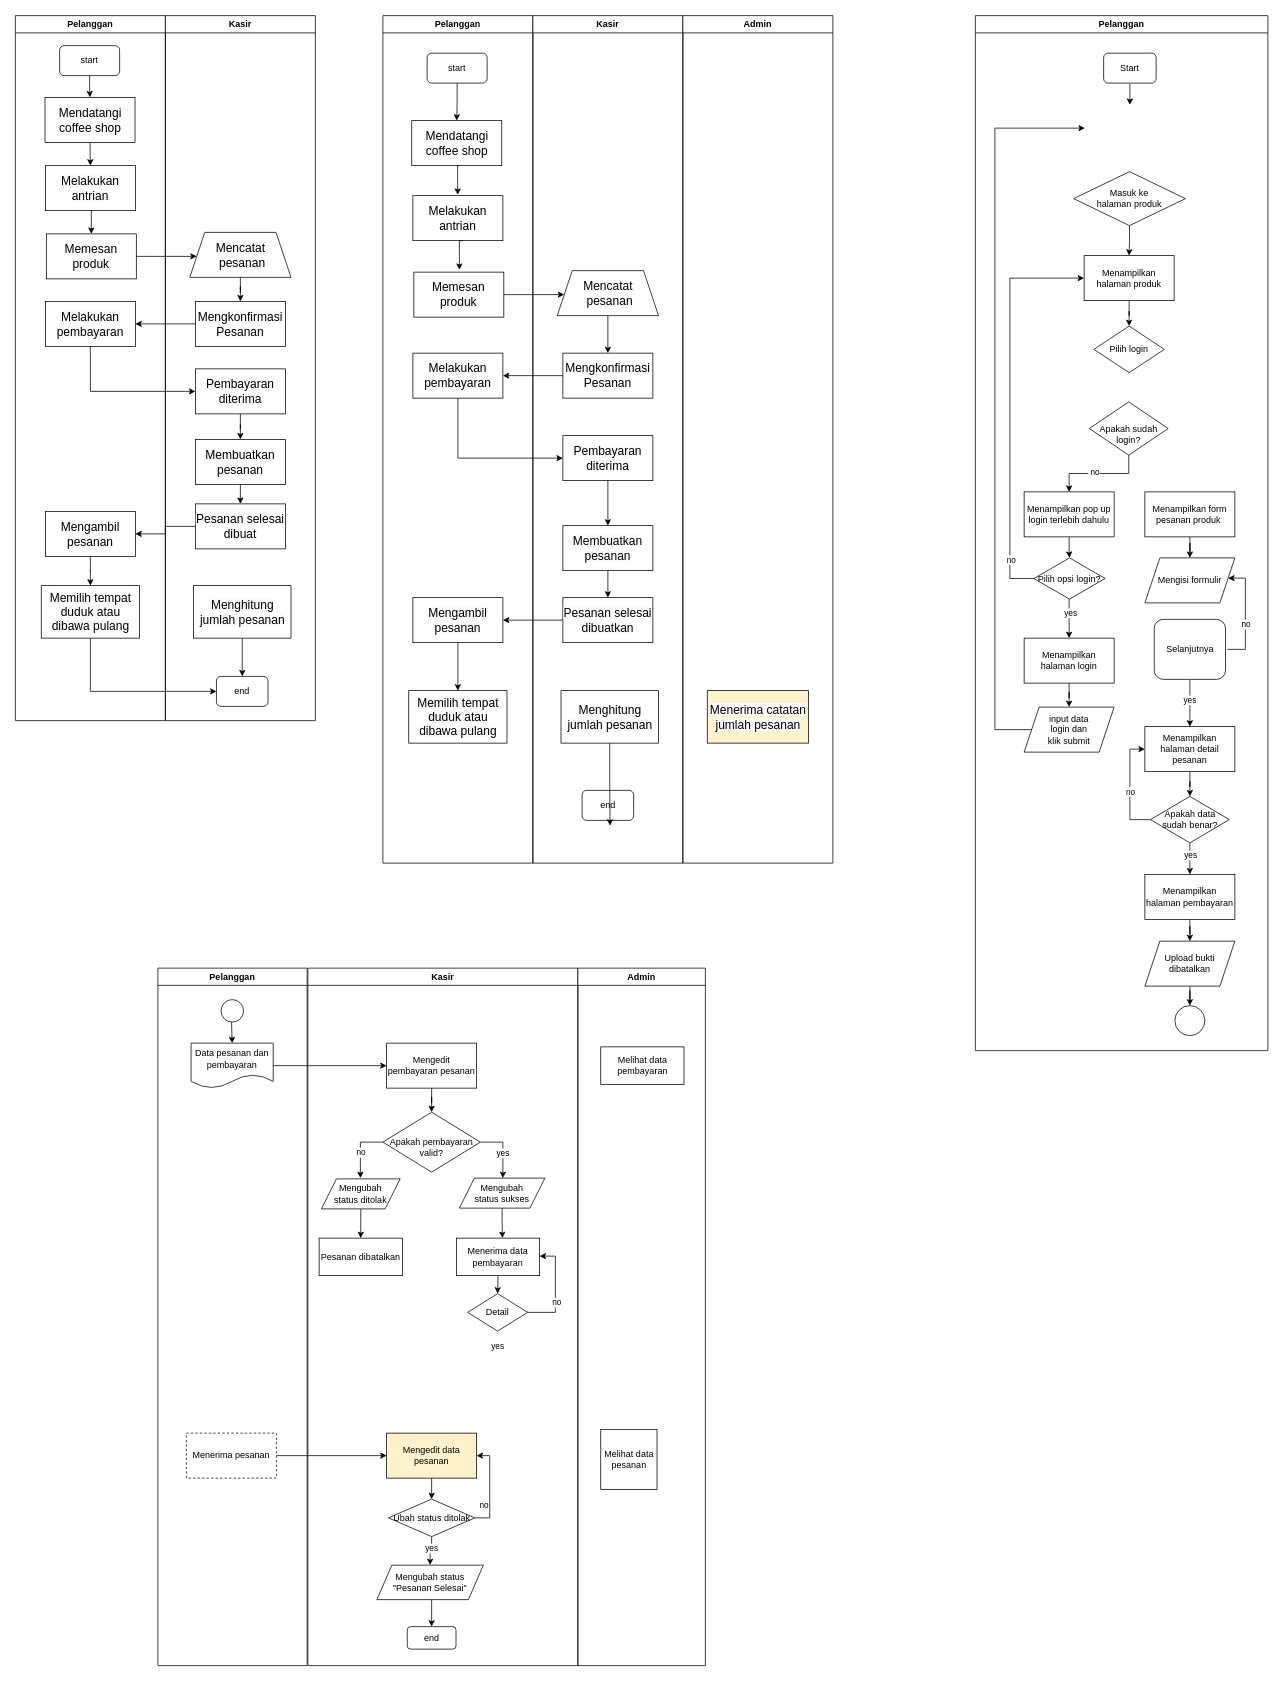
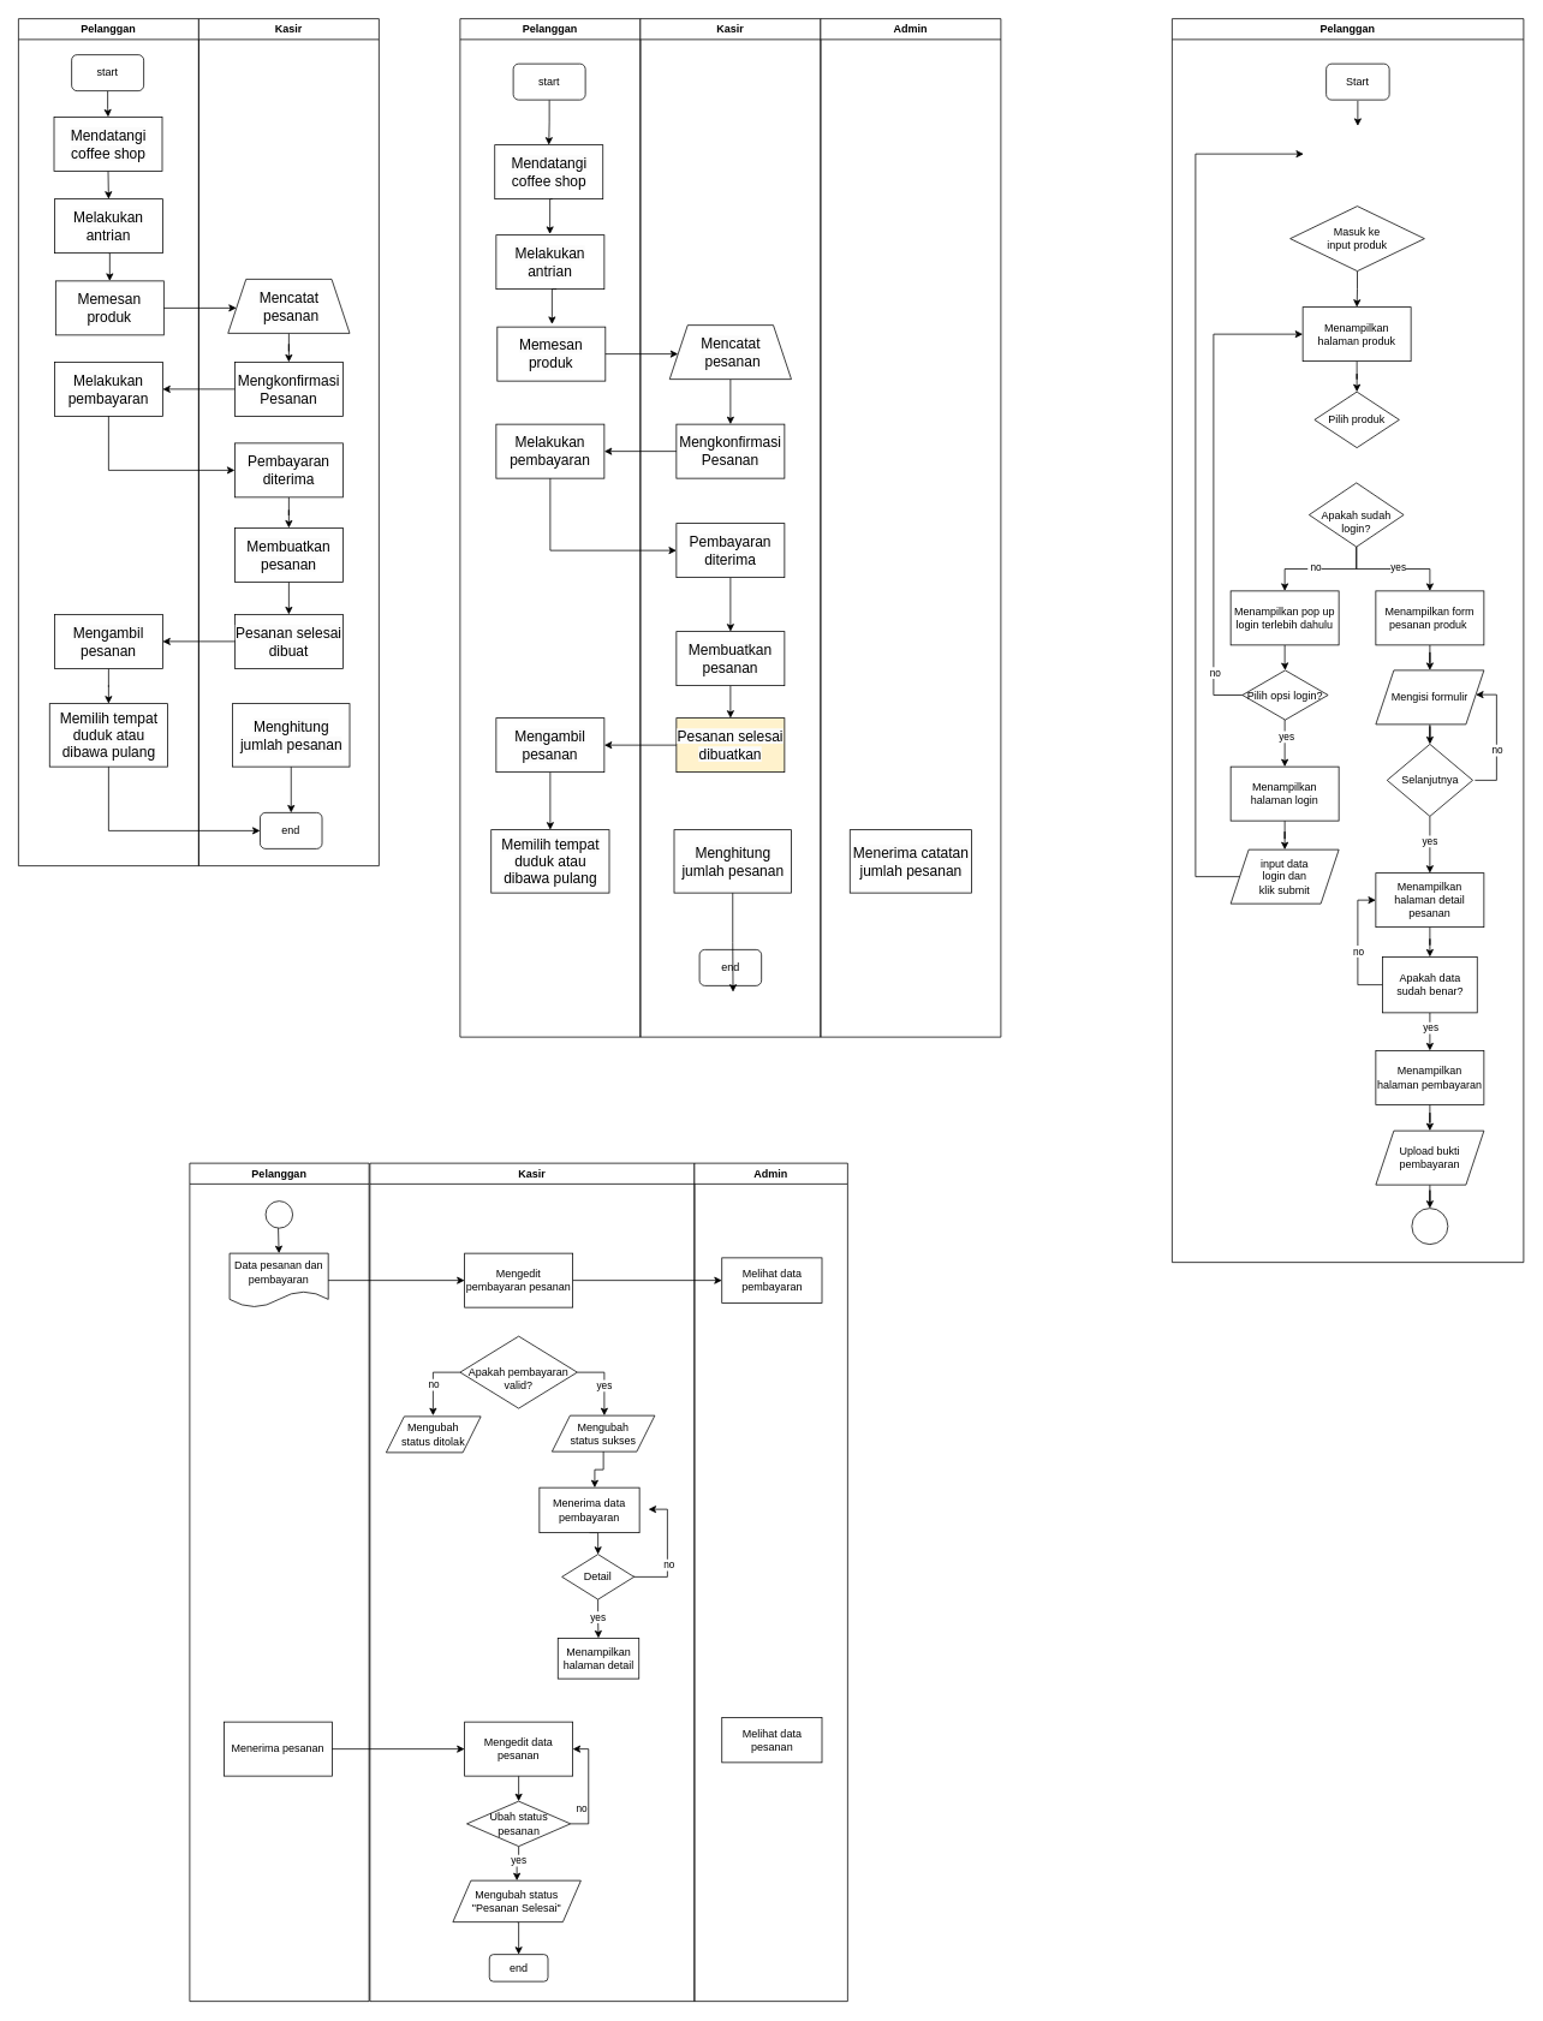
- <mxCell id="67" value="Masuk ke &lt;br&gt;halaman produk" style="rhombus;whiteSpace=wrap;html=1;rounded=0;" parent="63" vertex="1"><mxGeometry x="131" y="208" width="149" height="72" as="geometry" /></mxCell>
+ <mxCell id="67" value="Masuk ke &lt;br&gt;input produk" style="rhombus;whiteSpace=wrap;html=1;rounded=0;" parent="63" vertex="1"><mxGeometry x="131" y="208" width="149" height="72" as="geometry" /></mxCell>
- <mxCell id="70" value="Pilih login" style="rhombus;whiteSpace=wrap;html=1;rounded=0;" parent="63" vertex="1"><mxGeometry x="158" y="414" width="94" height="62" as="geometry" /></mxCell>
+ <mxCell id="70" value="Pilih produk" style="rhombus;whiteSpace=wrap;html=1;rounded=0;" parent="63" vertex="1"><mxGeometry x="158" y="414" width="94" height="62" as="geometry" /></mxCell>
+ <mxCell id="71" value="" style="edgeStyle=orthogonalEdgeStyle;rounded=0;orthogonalLoop=1;jettySize=auto;html=1;" parent="63" source="73" target="75" edge="1"><mxGeometry relative="1" as="geometry" /></mxCell>
+ <mxCell id="72" value="yes" style="edgeLabel;html=1;align=center;verticalAlign=middle;resizable=0;points=[];" parent="71" connectable="0" vertex="1"><mxGeometry x="0.068" y="2" relative="1" as="geometry"><mxPoint as="offset" /></mxGeometry></mxCell>
- <mxCell id="24" value="&lt;span style=&quot;color: rgb(0, 0, 0); font-family: Helvetica; font-size: 16px; font-style: normal; font-variant-ligatures: normal; font-variant-caps: normal; font-weight: 400; letter-spacing: normal; orphans: 2; text-align: center; text-indent: 0px; text-transform: none; widows: 2; word-spacing: 0px; -webkit-text-stroke-width: 0px; background-color: rgb(251, 251, 251); text-decoration-thickness: initial; text-decoration-style: initial; text-decoration-color: initial; float: none; display: inline !important;&quot;&gt;Pesanan selesai dibuat&lt;/span&gt;" style="rounded=0;whiteSpace=wrap;html=1;" parent="14" vertex="1"><mxGeometry x="40" y="651" width="120" height="60" as="geometry" /></mxCell>
+ <mxCell id="24" value="&lt;span style=&quot;color: rgb(0, 0, 0); font-family: Helvetica; font-size: 16px; font-style: normal; font-variant-ligatures: normal; font-variant-caps: normal; font-weight: 400; letter-spacing: normal; orphans: 2; text-align: center; text-indent: 0px; text-transform: none; widows: 2; word-spacing: 0px; -webkit-text-stroke-width: 0px; background-color: rgb(251, 251, 251); text-decoration-thickness: initial; text-decoration-style: initial; text-decoration-color: initial; float: none; display: inline !important;&quot;&gt;Pesanan selesai dibuat&lt;/span&gt;" style="rounded=0;whiteSpace=wrap;html=1;" parent="14" vertex="1"><mxGeometry x="40" y="661" width="120" height="60" as="geometry" /></mxCell>
+ <mxCell id="89" value="" style="edgeStyle=orthogonalEdgeStyle;rounded=0;orthogonalLoop=1;jettySize=auto;html=1;" parent="63" source="90" target="95" edge="1"><mxGeometry relative="1" as="geometry" /></mxCell>
- <mxCell id="53" value="&lt;span style=&quot;color: rgb(0, 0, 0); font-family: Helvetica; font-size: 16px; font-style: normal; font-variant-ligatures: normal; font-variant-caps: normal; font-weight: 400; letter-spacing: normal; orphans: 2; text-align: center; text-indent: 0px; text-transform: none; widows: 2; word-spacing: 0px; -webkit-text-stroke-width: 0px; background-color: rgb(251, 251, 251); text-decoration-thickness: initial; text-decoration-style: initial; text-decoration-color: initial; float: none; display: inline !important;&quot;&gt;Pesanan selesai dibuatkan&lt;/span&gt;" style="rounded=0;whiteSpace=wrap;html=1;" parent="43" vertex="1"><mxGeometry x="40" y="776" width="120" height="60" as="geometry" /></mxCell>
+ <mxCell id="53" value="&lt;span style=&quot;color: rgb(0, 0, 0); font-family: Helvetica; font-size: 16px; font-style: normal; font-variant-ligatures: normal; font-variant-caps: normal; font-weight: 400; letter-spacing: normal; orphans: 2; text-align: center; text-indent: 0px; text-transform: none; widows: 2; word-spacing: 0px; -webkit-text-stroke-width: 0px; background-color: rgb(251, 251, 251); text-decoration-thickness: initial; text-decoration-style: initial; text-decoration-color: initial; float: none; display: inline !important;&quot;&gt;Pesanan selesai dibuatkan&lt;/span&gt;" style="rounded=0;whiteSpace=wrap;html=1;fillColor=#fff2cc;" parent="43" vertex="1"><mxGeometry x="40" y="776" width="120" height="60" as="geometry" /></mxCell>
- <mxCell id="95" value="Selanjutnya" style="whiteSpace=wrap;html=1;rounded=1;" parent="63" vertex="1"><mxGeometry x="238.5" y="805" width="95" height="80" as="geometry" /></mxCell>
+ <mxCell id="95" value="Selanjutnya" style="rhombus;whiteSpace=wrap;html=1;" parent="63" vertex="1"><mxGeometry x="238.5" y="805" width="95" height="80" as="geometry" /></mxCell>
- <mxCell id="57" value="&lt;span style=&quot;color: rgb(0, 0, 0); font-family: Helvetica; font-size: 16px; font-style: normal; font-variant-ligatures: normal; font-variant-caps: normal; font-weight: 400; letter-spacing: normal; orphans: 2; text-align: center; text-indent: 0px; text-transform: none; widows: 2; word-spacing: 0px; -webkit-text-stroke-width: 0px; background-color: rgb(251, 251, 251); text-decoration-thickness: initial; text-decoration-style: initial; text-decoration-color: initial; float: none; display: inline !important;&quot;&gt;Menerima catatan jumlah pesanan&lt;/span&gt;" style="rounded=0;whiteSpace=wrap;html=1;fillColor=#fff2cc;" parent="56" vertex="1"><mxGeometry x="32.5" y="900" width="135" height="70" as="geometry" /></mxCell>
+ <mxCell id="57" value="&lt;span style=&quot;color: rgb(0, 0, 0); font-family: Helvetica; font-size: 16px; font-style: normal; font-variant-ligatures: normal; font-variant-caps: normal; font-weight: 400; letter-spacing: normal; orphans: 2; text-align: center; text-indent: 0px; text-transform: none; widows: 2; word-spacing: 0px; -webkit-text-stroke-width: 0px; background-color: rgb(251, 251, 251); text-decoration-thickness: initial; text-decoration-style: initial; text-decoration-color: initial; float: none; display: inline !important;&quot;&gt;Menerima catatan jumlah pesanan&lt;/span&gt;" style="rounded=0;whiteSpace=wrap;html=1;" parent="56" vertex="1"><mxGeometry x="32.5" y="900" width="135" height="70" as="geometry" /></mxCell>
- <mxCell id="102" value="Apakah data sudah benar?" style="rhombus;whiteSpace=wrap;html=1;" parent="63" vertex="1"><mxGeometry x="233.5" y="1041" width="105" height="62" as="geometry" /></mxCell>
+ <mxCell id="102" value="Apakah data sudah benar?" style="whiteSpace=wrap;html=1;rounded=0;" parent="63" vertex="1"><mxGeometry x="233.5" y="1041" width="105" height="62" as="geometry" /></mxCell>
- <mxCell id="106" value="Upload bukti dibatalkan" style="shape=parallelogram;perimeter=parallelogramPerimeter;whiteSpace=wrap;html=1;fixedSize=1;" parent="63" vertex="1"><mxGeometry x="226" y="1234" width="120" height="60" as="geometry" /></mxCell>
+ <mxCell id="106" value="Upload bukti pembayaran" style="shape=parallelogram;perimeter=parallelogramPerimeter;whiteSpace=wrap;html=1;fixedSize=1;" parent="63" vertex="1"><mxGeometry x="226" y="1234" width="120" height="60" as="geometry" /></mxCell>
- <mxCell id="109" value="" style="edgeStyle=orthogonalEdgeStyle;rounded=0;orthogonalLoop=1;jettySize=auto;html=1;" parent="108" source="110" target="115" edge="1"><mxGeometry relative="1" as="geometry" /></mxCell>
+ <mxCell id="109" value="" style="edgeStyle=orthogonalEdgeStyle;rounded=0;orthogonalLoop=1;jettySize=auto;html=1;" parent="108" source="110" target="147" edge="1"><mxGeometry relative="1" as="geometry" /></mxCell>
- <mxCell id="117" style="edgeStyle=orthogonalEdgeStyle;rounded=0;orthogonalLoop=1;jettySize=auto;html=1;exitX=0.5;exitY=1;exitDx=0;exitDy=0;entryX=0.5;entryY=0;entryDx=0;entryDy=0;" parent="108" source="118" target="127" edge="1"><mxGeometry relative="1" as="geometry" /></mxCell>
- <mxCell id="127" value="Pesanan dibatalkan" style="whiteSpace=wrap;html=1;" parent="108" vertex="1"><mxGeometry x="15" y="360" width="111" height="50" as="geometry" /></mxCell>
- <mxCell id="120" value="Menerima data pembayaran" style="whiteSpace=wrap;html=1;" parent="108" vertex="1"><mxGeometry x="198" y="360" width="111" height="50" as="geometry" /></mxCell>
+ <mxCell id="120" value="Menerima data pembayaran" style="whiteSpace=wrap;html=1;" parent="108" vertex="1"><mxGeometry x="188" y="360" width="111" height="50" as="geometry" /></mxCell>
+ <mxCell id="122" style="edgeStyle=orthogonalEdgeStyle;rounded=0;orthogonalLoop=1;jettySize=auto;html=1;exitX=0.5;exitY=1;exitDx=0;exitDy=0;entryX=0.5;entryY=0;entryDx=0;entryDy=0;" parent="108" source="124" target="125" edge="1"><mxGeometry relative="1" as="geometry" /></mxCell>
+ <mxCell id="125" value="Menampilkan halaman detail" style="whiteSpace=wrap;html=1;" parent="108" vertex="1"><mxGeometry x="208.5" y="527" width="90" height="45" as="geometry" /></mxCell>
- <mxCell id="142" value="Menerima pesanan" style="rounded=0;whiteSpace=wrap;html=1;dashed=1;" parent="138" vertex="1"><mxGeometry x="38" y="620" width="120" height="60" as="geometry" /></mxCell>
+ <mxCell id="142" value="Menerima pesanan" style="rounded=0;whiteSpace=wrap;html=1;" parent="138" vertex="1"><mxGeometry x="38" y="620" width="120" height="60" as="geometry" /></mxCell>
- <mxCell id="129" value="Mengedit data pesanan" style="rounded=0;whiteSpace=wrap;html=1;fillColor=#fff2cc;" parent="108" vertex="1"><mxGeometry x="105" y="620" width="120" height="60" as="geometry" /></mxCell>
+ <mxCell id="129" value="Mengedit data pesanan" style="rounded=0;whiteSpace=wrap;html=1;" parent="108" vertex="1"><mxGeometry x="105" y="620" width="120" height="60" as="geometry" /></mxCell>
- <mxCell id="148" value="Melihat data pesanan" style="whiteSpace=wrap;html=1;" parent="146" vertex="1"><mxGeometry x="30.5" y="615" width="75" height="80" as="geometry" /></mxCell>
+ <mxCell id="148" value="Melihat data pesanan" style="whiteSpace=wrap;html=1;" parent="146" vertex="1"><mxGeometry x="30.5" y="615" width="111" height="50" as="geometry" /></mxCell>
- <mxCell id="132" value="Ubah status ditolak" style="rhombus;whiteSpace=wrap;html=1;" parent="108" vertex="1"><mxGeometry x="107.5" y="708" width="115" height="50" as="geometry" /></mxCell>
+ <mxCell id="132" value="Ubah status pesanan" style="rhombus;whiteSpace=wrap;html=1;" parent="108" vertex="1"><mxGeometry x="107.5" y="708" width="115" height="50" as="geometry" /></mxCell>
